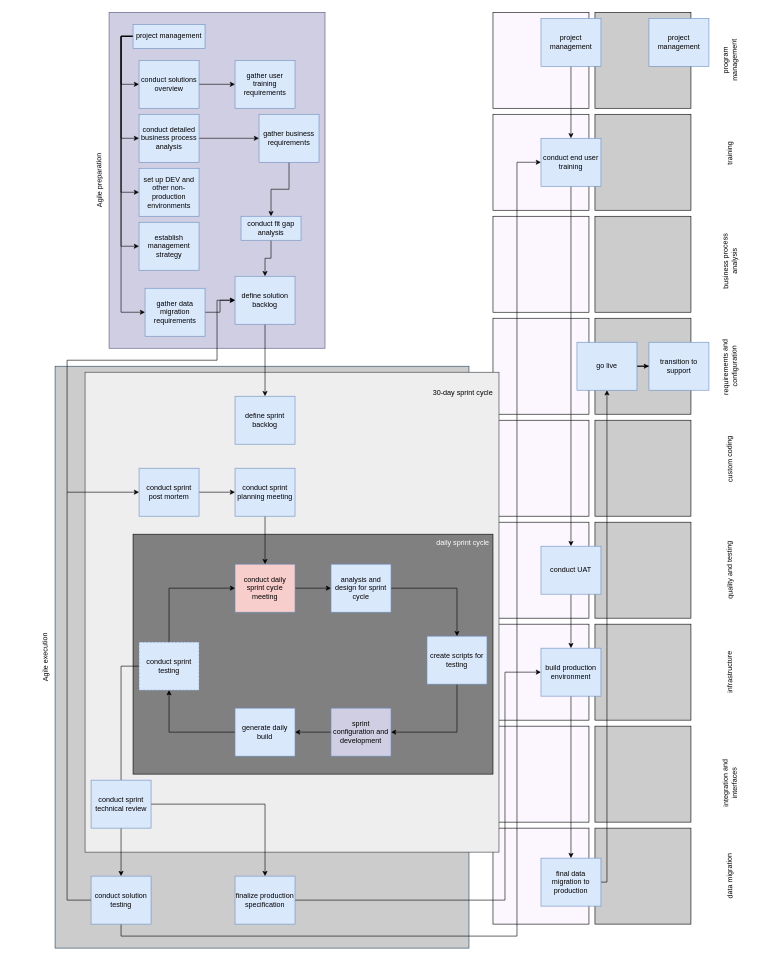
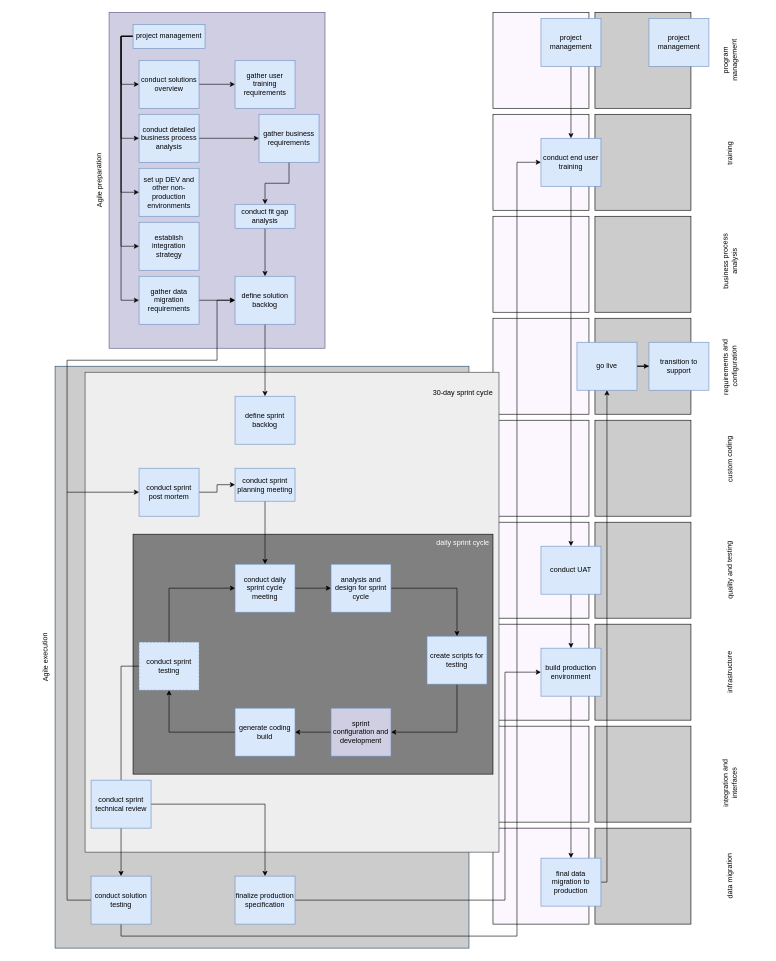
- <mxCell id="52" value="conduct fit gap analysis" style="rounded=0;whiteSpace=wrap;html=1;fillColor=#dae8fc;strokeColor=#6c8ebf;" vertex="1" parent="1"><mxGeometry x="401" y="360" width="100" height="40" as="geometry" /></mxCell>
+ <mxCell id="52" value="conduct fit gap analysis" style="rounded=0;whiteSpace=wrap;html=1;fillColor=#dae8fc;strokeColor=#6c8ebf;" vertex="1" parent="1"><mxGeometry x="391" y="340" width="100" height="40" as="geometry" /></mxCell>
- <mxCell id="48" value="establish management strategy" style="rounded=0;whiteSpace=wrap;html=1;fillColor=#dae8fc;strokeColor=#6c8ebf;" vertex="1" parent="1"><mxGeometry x="231" y="370" width="100" height="80" as="geometry" /></mxCell>
+ <mxCell id="48" value="establish integration strategy" style="rounded=0;whiteSpace=wrap;html=1;fillColor=#dae8fc;strokeColor=#6c8ebf;" vertex="1" parent="1"><mxGeometry x="231" y="370" width="100" height="80" as="geometry" /></mxCell>
- <mxCell id="54" value="gather data migration requirements" style="rounded=0;whiteSpace=wrap;html=1;fillColor=#dae8fc;strokeColor=#6c8ebf;" vertex="1" parent="1"><mxGeometry x="241" y="480" width="100" height="80" as="geometry" /></mxCell>
+ <mxCell id="54" value="gather data migration requirements" style="rounded=0;whiteSpace=wrap;html=1;fillColor=#dae8fc;strokeColor=#6c8ebf;" vertex="1" parent="1"><mxGeometry x="231" y="460" width="100" height="80" as="geometry" /></mxCell>
- <mxCell id="62" value="conduct sprint planning meeting" style="rounded=0;whiteSpace=wrap;html=1;fillColor=#dae8fc;strokeColor=#6c8ebf;" vertex="1" parent="1"><mxGeometry x="391" y="780" width="100" height="80" as="geometry" /></mxCell>
+ <mxCell id="62" value="conduct sprint planning meeting" style="rounded=0;whiteSpace=wrap;html=1;fillColor=#dae8fc;strokeColor=#6c8ebf;" vertex="1" parent="1"><mxGeometry x="391" y="780" width="100" height="55" as="geometry" /></mxCell>
- <mxCell id="64" value="conduct daily sprint cycle meeting" style="rounded=0;whiteSpace=wrap;html=1;fillColor=#f8cecc;strokeColor=#6c8ebf;" vertex="1" parent="1"><mxGeometry x="391" y="940" width="100" height="80" as="geometry" /></mxCell>
+ <mxCell id="64" value="conduct daily sprint cycle meeting" style="rounded=0;whiteSpace=wrap;html=1;fillColor=#dae8fc;strokeColor=#6c8ebf;" vertex="1" parent="1"><mxGeometry x="391" y="940" width="100" height="80" as="geometry" /></mxCell>
- <mxCell id="72" value="generate daily build" style="rounded=0;whiteSpace=wrap;html=1;fillColor=#dae8fc;strokeColor=#6c8ebf;" vertex="1" parent="1"><mxGeometry x="391" y="1180" width="100" height="80" as="geometry" /></mxCell>
+ <mxCell id="72" value="generate coding build" style="rounded=0;whiteSpace=wrap;html=1;fillColor=#dae8fc;strokeColor=#6c8ebf;" vertex="1" parent="1"><mxGeometry x="391" y="1180" width="100" height="80" as="geometry" /></mxCell>
